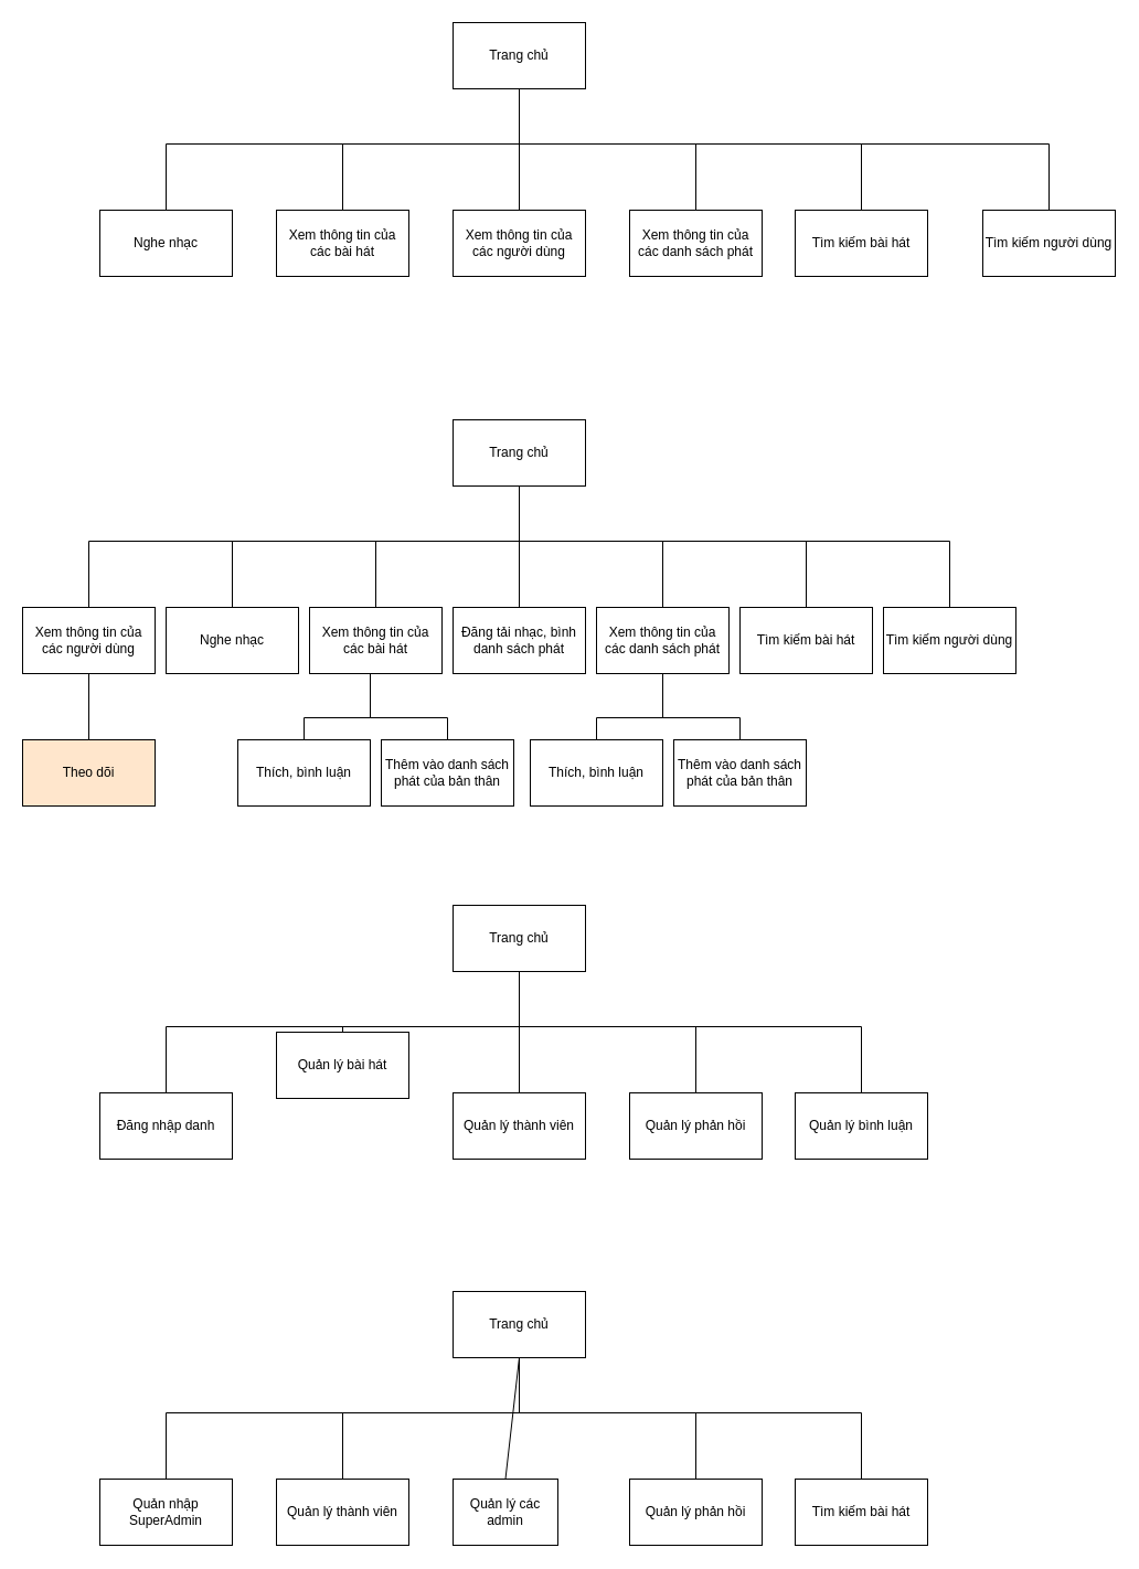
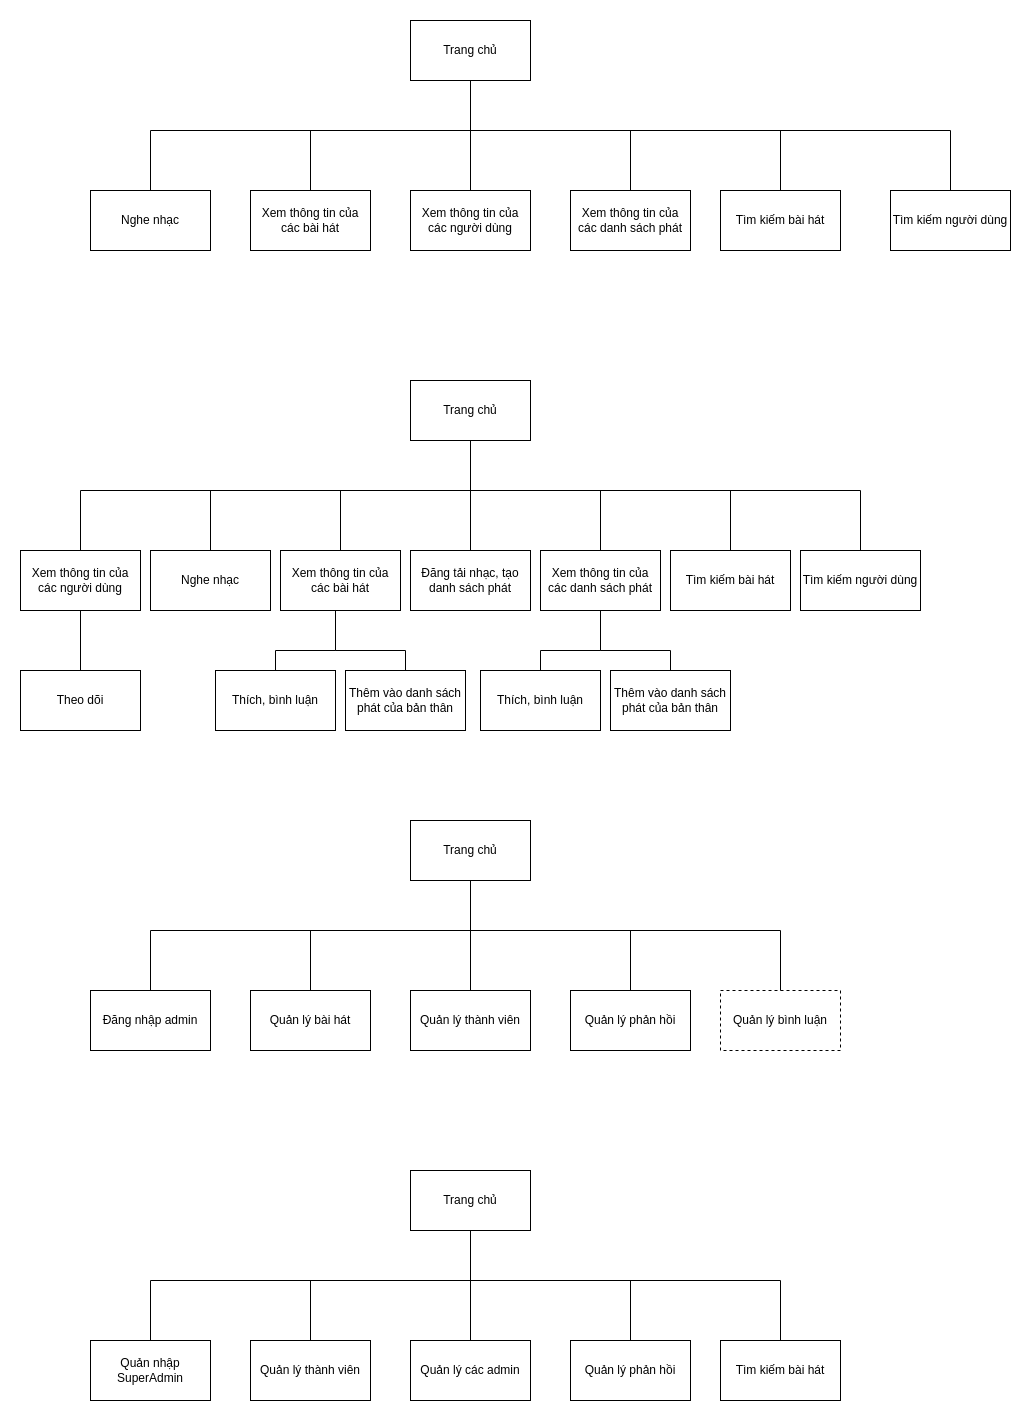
- <mxCell id="37" value="Đăng tải nhạc, bình danh sách phát" style="rounded=0;whiteSpace=wrap;html=1;" vertex="1" parent="1"><mxGeometry x="410" y="550" width="120" height="60" as="geometry" /></mxCell>
+ <mxCell id="37" value="Đăng tải nhạc, tạo danh sách phát" style="rounded=0;whiteSpace=wrap;html=1;" vertex="1" parent="1"><mxGeometry x="410" y="550" width="120" height="60" as="geometry" /></mxCell>
- <mxCell id="32" value="Theo dõi" style="rounded=0;whiteSpace=wrap;html=1;fillColor=#ffe6cc;" vertex="1" parent="1"><mxGeometry x="20" y="670" width="120" height="60" as="geometry" /></mxCell>
+ <mxCell id="32" value="Theo dõi" style="rounded=0;whiteSpace=wrap;html=1;" vertex="1" parent="1"><mxGeometry x="20" y="670" width="120" height="60" as="geometry" /></mxCell>
- <mxCell id="43" value="Quản lý bài hát" style="rounded=0;whiteSpace=wrap;html=1;" vertex="1" parent="1"><mxGeometry x="250" y="935" width="120" height="60" as="geometry" /></mxCell>
+ <mxCell id="43" value="Quản lý bài hát" style="rounded=0;whiteSpace=wrap;html=1;" vertex="1" parent="1"><mxGeometry x="250" y="990" width="120" height="60" as="geometry" /></mxCell>
- <mxCell id="42" value="Đăng nhập danh" style="rounded=0;whiteSpace=wrap;html=1;" vertex="1" parent="1"><mxGeometry x="90" y="990" width="120" height="60" as="geometry" /></mxCell>
+ <mxCell id="42" value="Đăng nhập admin" style="rounded=0;whiteSpace=wrap;html=1;" vertex="1" parent="1"><mxGeometry x="90" y="990" width="120" height="60" as="geometry" /></mxCell>
- <mxCell id="44" value="Quản lý bình luận" style="rounded=0;whiteSpace=wrap;html=1;" vertex="1" parent="1"><mxGeometry x="720" y="990" width="120" height="60" as="geometry" /></mxCell>
+ <mxCell id="44" value="Quản lý bình luận" style="rounded=0;whiteSpace=wrap;html=1;dashed=1;" vertex="1" parent="1"><mxGeometry x="720" y="990" width="120" height="60" as="geometry" /></mxCell>
- <mxCell id="52" value="Quản lý các admin" style="rounded=0;whiteSpace=wrap;html=1;" vertex="1" parent="1"><mxGeometry x="410" y="1340" width="95" height="60" as="geometry" /></mxCell>
+ <mxCell id="52" value="Quản lý các admin" style="rounded=0;whiteSpace=wrap;html=1;" vertex="1" parent="1"><mxGeometry x="410" y="1340" width="120" height="60" as="geometry" /></mxCell>
